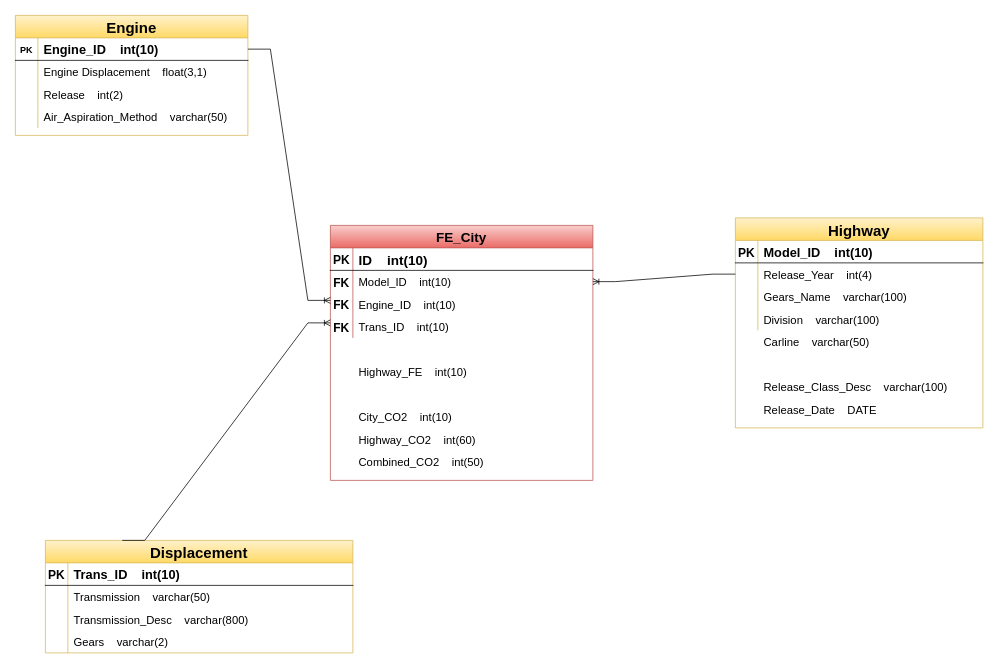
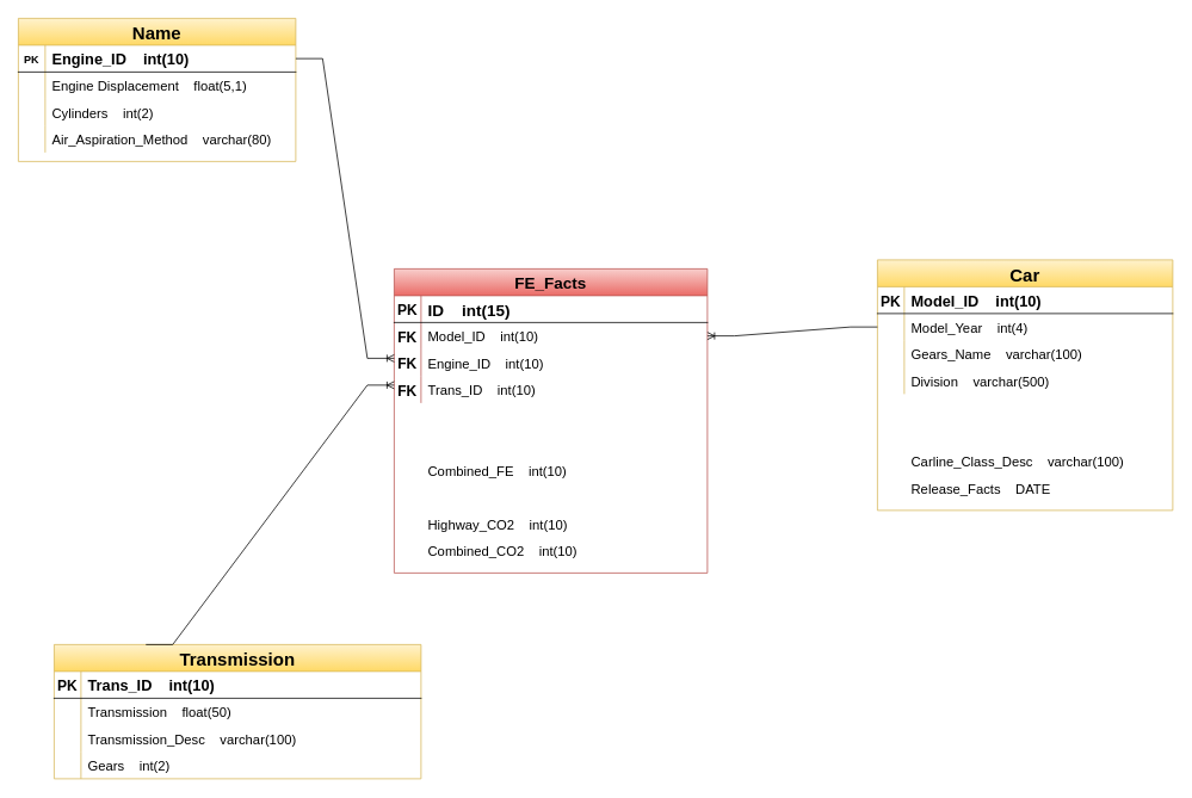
- <mxCell id="15" value="Engine" style="shape=table;startSize=30;container=1;collapsible=1;childLayout=tableLayout;fixedRows=1;rowLines=0;fontStyle=1;align=center;resizeLast=1;fontSize=20;fillColor=#fff2cc;strokeColor=#d6b656;gradientColor=#ffd966;" parent="1" vertex="1"><mxGeometry x="20" y="20" width="310" height="160" as="geometry" /></mxCell>
+ <mxCell id="15" value="Name" style="shape=table;startSize=30;container=1;collapsible=1;childLayout=tableLayout;fixedRows=1;rowLines=0;fontStyle=1;align=center;resizeLast=1;fontSize=20;fillColor=#fff2cc;strokeColor=#d6b656;gradientColor=#ffd966;" parent="1" vertex="1"><mxGeometry x="20" y="20" width="310" height="160" as="geometry" /></mxCell>
- <mxCell id="21" value="Engine Displacement    float(3,1)" style="shape=partialRectangle;connectable=0;fillColor=none;top=0;left=0;bottom=0;right=0;align=left;spacingLeft=6;overflow=hidden;fontSize=15;" parent="19" vertex="1"><mxGeometry x="30" width="280" height="30" as="geometry"><mxRectangle width="280" height="30" as="alternateBounds" /></mxGeometry></mxCell>
+ <mxCell id="21" value="Engine Displacement    float(5,1)" style="shape=partialRectangle;connectable=0;fillColor=none;top=0;left=0;bottom=0;right=0;align=left;spacingLeft=6;overflow=hidden;fontSize=15;" parent="19" vertex="1"><mxGeometry x="30" width="280" height="30" as="geometry"><mxRectangle width="280" height="30" as="alternateBounds" /></mxGeometry></mxCell>
- <mxCell id="24" value="Release    int(2)" style="shape=partialRectangle;connectable=0;fillColor=none;top=0;left=0;bottom=0;right=0;align=left;spacingLeft=6;overflow=hidden;fontSize=15;" parent="22" vertex="1"><mxGeometry x="30" width="280" height="30" as="geometry"><mxRectangle width="280" height="30" as="alternateBounds" /></mxGeometry></mxCell>
+ <mxCell id="24" value="Cylinders    int(2)" style="shape=partialRectangle;connectable=0;fillColor=none;top=0;left=0;bottom=0;right=0;align=left;spacingLeft=6;overflow=hidden;fontSize=15;" parent="22" vertex="1"><mxGeometry x="30" width="280" height="30" as="geometry"><mxRectangle width="280" height="30" as="alternateBounds" /></mxGeometry></mxCell>
- <mxCell id="27" value="Air_Aspiration_Method    varchar(50)" style="shape=partialRectangle;connectable=0;fillColor=none;top=0;left=0;bottom=0;right=0;align=left;spacingLeft=6;overflow=hidden;fontSize=15;" parent="25" vertex="1"><mxGeometry x="30" width="280" height="30" as="geometry"><mxRectangle width="280" height="30" as="alternateBounds" /></mxGeometry></mxCell>
+ <mxCell id="27" value="Air_Aspiration_Method    varchar(80)" style="shape=partialRectangle;connectable=0;fillColor=none;top=0;left=0;bottom=0;right=0;align=left;spacingLeft=6;overflow=hidden;fontSize=15;" parent="25" vertex="1"><mxGeometry x="30" width="280" height="30" as="geometry"><mxRectangle width="280" height="30" as="alternateBounds" /></mxGeometry></mxCell>
- <mxCell id="28" value="Highway" style="shape=table;startSize=30;container=1;collapsible=1;childLayout=tableLayout;fixedRows=1;rowLines=0;fontStyle=1;align=center;resizeLast=1;fontSize=20;fillColor=#fff2cc;strokeColor=#d6b656;gradientColor=#ffd966;" parent="1" vertex="1"><mxGeometry x="980" y="290" width="330" height="280" as="geometry" /></mxCell>
+ <mxCell id="28" value="Car" style="shape=table;startSize=30;container=1;collapsible=1;childLayout=tableLayout;fixedRows=1;rowLines=0;fontStyle=1;align=center;resizeLast=1;fontSize=20;fillColor=#fff2cc;strokeColor=#d6b656;gradientColor=#ffd966;" parent="1" vertex="1"><mxGeometry x="980" y="290" width="330" height="280" as="geometry" /></mxCell>
- <mxCell id="2" value="FE_City" style="shape=table;startSize=30;container=1;collapsible=1;childLayout=tableLayout;fixedRows=1;rowLines=0;fontStyle=1;align=center;resizeLast=1;fontSize=18;fillColor=#f8cecc;gradientColor=#ea6b66;strokeColor=#b85450;" parent="1" vertex="1"><mxGeometry x="440" y="300" width="350" height="340" as="geometry" /></mxCell>
+ <mxCell id="2" value="FE_Facts" style="shape=table;startSize=30;container=1;collapsible=1;childLayout=tableLayout;fixedRows=1;rowLines=0;fontStyle=1;align=center;resizeLast=1;fontSize=18;fillColor=#f8cecc;gradientColor=#ea6b66;strokeColor=#b85450;" parent="1" vertex="1"><mxGeometry x="440" y="300" width="350" height="340" as="geometry" /></mxCell>
- <mxCell id="5" value="ID    int(10)" style="shape=partialRectangle;connectable=0;fillColor=none;top=0;left=0;bottom=0;right=0;align=left;spacingLeft=6;fontStyle=1;overflow=hidden;fontSize=18;" parent="3" vertex="1"><mxGeometry x="30" width="320" height="30" as="geometry"><mxRectangle width="320" height="30" as="alternateBounds" /></mxGeometry></mxCell>
+ <mxCell id="5" value="ID    int(15)" style="shape=partialRectangle;connectable=0;fillColor=none;top=0;left=0;bottom=0;right=0;align=left;spacingLeft=6;fontStyle=1;overflow=hidden;fontSize=18;" parent="3" vertex="1"><mxGeometry x="30" width="320" height="30" as="geometry"><mxRectangle width="320" height="30" as="alternateBounds" /></mxGeometry></mxCell>
- <mxCell id="34" value="Release_Year    int(4)" style="shape=partialRectangle;connectable=0;fillColor=none;top=0;left=0;bottom=0;right=0;align=left;spacingLeft=6;overflow=hidden;fontSize=15;" parent="32" vertex="1"><mxGeometry x="30" width="300" height="30" as="geometry"><mxRectangle width="300" height="30" as="alternateBounds" /></mxGeometry></mxCell>
+ <mxCell id="34" value="Model_Year    int(4)" style="shape=partialRectangle;connectable=0;fillColor=none;top=0;left=0;bottom=0;right=0;align=left;spacingLeft=6;overflow=hidden;fontSize=15;" parent="32" vertex="1"><mxGeometry x="30" width="300" height="30" as="geometry"><mxRectangle width="300" height="30" as="alternateBounds" /></mxGeometry></mxCell>
- <mxCell id="40" value="Division    varchar(100)" style="shape=partialRectangle;connectable=0;fillColor=none;top=0;left=0;bottom=0;right=0;align=left;spacingLeft=6;overflow=hidden;fontSize=15;" parent="38" vertex="1"><mxGeometry x="30" width="300" height="30" as="geometry"><mxRectangle width="300" height="30" as="alternateBounds" /></mxGeometry></mxCell>
+ <mxCell id="40" value="Division    varchar(500)" style="shape=partialRectangle;connectable=0;fillColor=none;top=0;left=0;bottom=0;right=0;align=left;spacingLeft=6;overflow=hidden;fontSize=15;" parent="38" vertex="1"><mxGeometry x="30" width="300" height="30" as="geometry"><mxRectangle width="300" height="30" as="alternateBounds" /></mxGeometry></mxCell>
- <mxCell id="70" value="Carline    varchar(50)" style="shape=partialRectangle;connectable=0;fillColor=none;top=0;left=0;bottom=0;right=0;align=left;spacingLeft=6;overflow=hidden;fontSize=15;" parent="1" vertex="1"><mxGeometry x="1010" y="440" width="150" height="30" as="geometry"><mxRectangle width="150" height="30" as="alternateBounds" /></mxGeometry></mxCell>
- <mxCell id="67" value="Highway_FE    int(10)" style="shape=partialRectangle;connectable=0;fillColor=none;top=0;left=0;bottom=0;right=0;align=left;spacingLeft=6;overflow=hidden;fontSize=15;" parent="1" vertex="1"><mxGeometry x="470" y="480" width="200" height="30" as="geometry"><mxRectangle width="150" height="30" as="alternateBounds" /></mxGeometry></mxCell>
- <mxCell id="69" value="Release_Class_Desc    varchar(100)" style="shape=partialRectangle;connectable=0;fillColor=none;top=0;left=0;bottom=0;right=0;align=left;spacingLeft=6;overflow=hidden;fontSize=15;" parent="1" vertex="1"><mxGeometry x="1010" y="500" width="270" height="30" as="geometry"><mxRectangle width="150" height="30" as="alternateBounds" /></mxGeometry></mxCell>
+ <mxCell id="69" value="Carline_Class_Desc    varchar(100)" style="shape=partialRectangle;connectable=0;fillColor=none;top=0;left=0;bottom=0;right=0;align=left;spacingLeft=6;overflow=hidden;fontSize=15;" parent="1" vertex="1"><mxGeometry x="1010" y="500" width="270" height="30" as="geometry"><mxRectangle width="150" height="30" as="alternateBounds" /></mxGeometry></mxCell>
+ <mxCell id="66" value="Combined_FE    int(10)" style="shape=partialRectangle;connectable=0;fillColor=none;top=0;left=0;bottom=0;right=0;align=left;spacingLeft=6;overflow=hidden;fontSize=15;" parent="1" vertex="1"><mxGeometry x="470" y="510" width="220" height="30" as="geometry"><mxRectangle width="150" height="30" as="alternateBounds" /></mxGeometry></mxCell>
- <mxCell id="68" value="Release_Date    DATE" style="shape=partialRectangle;connectable=0;fillColor=none;top=0;left=0;bottom=0;right=0;align=left;spacingLeft=6;overflow=hidden;fontSize=15;" parent="1" vertex="1"><mxGeometry x="1010" y="530" width="200" height="30" as="geometry"><mxRectangle width="150" height="30" as="alternateBounds" /></mxGeometry></mxCell>
+ <mxCell id="68" value="Release_Facts    DATE" style="shape=partialRectangle;connectable=0;fillColor=none;top=0;left=0;bottom=0;right=0;align=left;spacingLeft=6;overflow=hidden;fontSize=15;" parent="1" vertex="1"><mxGeometry x="1010" y="530" width="200" height="30" as="geometry"><mxRectangle width="150" height="30" as="alternateBounds" /></mxGeometry></mxCell>
- <mxCell id="65" value="City_CO2    int(10)" style="shape=partialRectangle;connectable=0;fillColor=none;top=0;left=0;bottom=0;right=0;align=left;spacingLeft=6;overflow=hidden;fontSize=15;" parent="1" vertex="1"><mxGeometry x="470" y="540" width="270" height="30" as="geometry"><mxRectangle width="150" height="30" as="alternateBounds" /></mxGeometry></mxCell>
- <mxCell id="64" value="Highway_CO2    int(60)" style="shape=partialRectangle;connectable=0;fillColor=none;top=0;left=0;bottom=0;right=0;align=left;spacingLeft=6;overflow=hidden;fontSize=15;" parent="1" vertex="1"><mxGeometry x="470" y="570" width="240" height="30" as="geometry"><mxRectangle width="150" height="30" as="alternateBounds" /></mxGeometry></mxCell>
+ <mxCell id="64" value="Highway_CO2    int(10)" style="shape=partialRectangle;connectable=0;fillColor=none;top=0;left=0;bottom=0;right=0;align=left;spacingLeft=6;overflow=hidden;fontSize=15;" parent="1" vertex="1"><mxGeometry x="470" y="570" width="240" height="30" as="geometry"><mxRectangle width="150" height="30" as="alternateBounds" /></mxGeometry></mxCell>
- <mxCell id="63" value="Combined_CO2    int(50)" style="shape=partialRectangle;connectable=0;fillColor=none;top=0;left=0;bottom=0;right=0;align=left;spacingLeft=6;overflow=hidden;fontSize=15;" parent="1" vertex="1"><mxGeometry x="470" y="600" width="270" height="30" as="geometry"><mxRectangle width="150" height="30" as="alternateBounds" /></mxGeometry></mxCell>
+ <mxCell id="63" value="Combined_CO2    int(10)" style="shape=partialRectangle;connectable=0;fillColor=none;top=0;left=0;bottom=0;right=0;align=left;spacingLeft=6;overflow=hidden;fontSize=15;" parent="1" vertex="1"><mxGeometry x="470" y="600" width="270" height="30" as="geometry"><mxRectangle width="150" height="30" as="alternateBounds" /></mxGeometry></mxCell>
- <mxCell id="47" value="Displacement" style="shape=table;startSize=30;container=1;collapsible=1;childLayout=tableLayout;fixedRows=1;rowLines=0;fontStyle=1;align=center;resizeLast=1;fontSize=20;fillColor=#fff2cc;strokeColor=#d6b656;gradientColor=#ffd966;" parent="1" vertex="1"><mxGeometry x="60" y="720" width="410" height="150" as="geometry" /></mxCell>
+ <mxCell id="47" value="Transmission" style="shape=table;startSize=30;container=1;collapsible=1;childLayout=tableLayout;fixedRows=1;rowLines=0;fontStyle=1;align=center;resizeLast=1;fontSize=20;fillColor=#fff2cc;strokeColor=#d6b656;gradientColor=#ffd966;" parent="1" vertex="1"><mxGeometry x="60" y="720" width="410" height="150" as="geometry" /></mxCell>
- <mxCell id="53" value="Transmission    varchar(50)" style="shape=partialRectangle;connectable=0;fillColor=none;top=0;left=0;bottom=0;right=0;align=left;spacingLeft=6;overflow=hidden;fontSize=15;" parent="51" vertex="1"><mxGeometry x="30" width="380" height="30" as="geometry"><mxRectangle width="380" height="30" as="alternateBounds" /></mxGeometry></mxCell>
+ <mxCell id="53" value="Transmission    float(50)" style="shape=partialRectangle;connectable=0;fillColor=none;top=0;left=0;bottom=0;right=0;align=left;spacingLeft=6;overflow=hidden;fontSize=15;" parent="51" vertex="1"><mxGeometry x="30" width="380" height="30" as="geometry"><mxRectangle width="380" height="30" as="alternateBounds" /></mxGeometry></mxCell>
- <mxCell id="56" value="Transmission_Desc    varchar(800)" style="shape=partialRectangle;connectable=0;fillColor=none;top=0;left=0;bottom=0;right=0;align=left;spacingLeft=6;overflow=hidden;fontSize=15;" parent="54" vertex="1"><mxGeometry x="30" width="380" height="30" as="geometry"><mxRectangle width="380" height="30" as="alternateBounds" /></mxGeometry></mxCell>
+ <mxCell id="56" value="Transmission_Desc    varchar(100)" style="shape=partialRectangle;connectable=0;fillColor=none;top=0;left=0;bottom=0;right=0;align=left;spacingLeft=6;overflow=hidden;fontSize=15;" parent="54" vertex="1"><mxGeometry x="30" width="380" height="30" as="geometry"><mxRectangle width="380" height="30" as="alternateBounds" /></mxGeometry></mxCell>
- <mxCell id="59" value="Gears    varchar(2)" style="shape=partialRectangle;connectable=0;fillColor=none;top=0;left=0;bottom=0;right=0;align=left;spacingLeft=6;overflow=hidden;fontSize=15;" parent="57" vertex="1"><mxGeometry x="30" width="380" height="30" as="geometry"><mxRectangle width="380" height="30" as="alternateBounds" /></mxGeometry></mxCell>
+ <mxCell id="59" value="Gears    int(2)" style="shape=partialRectangle;connectable=0;fillColor=none;top=0;left=0;bottom=0;right=0;align=left;spacingLeft=6;overflow=hidden;fontSize=15;" parent="57" vertex="1"><mxGeometry x="30" width="380" height="30" as="geometry"><mxRectangle width="380" height="30" as="alternateBounds" /></mxGeometry></mxCell>
